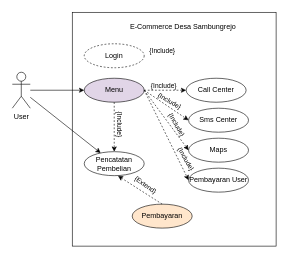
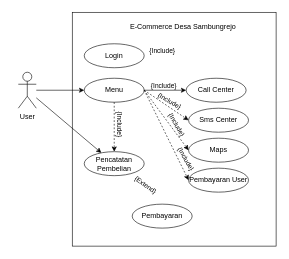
- <mxCell id="5" value="Login" style="ellipse;whiteSpace=wrap;html=1;dashed=1;" vertex="1" parent="1"><mxGeometry x="140" y="72.5" width="100" height="40" as="geometry" /></mxCell>
+ <mxCell id="5" value="Login" style="ellipse;whiteSpace=wrap;html=1;" vertex="1" parent="1"><mxGeometry x="140" y="72.5" width="100" height="40" as="geometry" /></mxCell>
- <mxCell id="2" value="User" style="shape=umlActor;verticalLabelPosition=bottom;verticalAlign=top;html=1;outlineConnect=0;" vertex="1" parent="1"><mxGeometry x="20" y="120" width="30" height="60" as="geometry" /></mxCell>
+ <mxCell id="2" value="User" style="shape=umlActor;verticalLabelPosition=bottom;verticalAlign=top;html=1;outlineConnect=0;" vertex="1" parent="1"><mxGeometry x="30" y="120" width="30" height="60" as="geometry" /></mxCell>
- <mxCell id="7" value="Menu" style="ellipse;whiteSpace=wrap;html=1;fillColor=#e1d5e7;" vertex="1" parent="1"><mxGeometry x="140" y="130" width="100" height="40" as="geometry" /></mxCell>
+ <mxCell id="7" value="Menu" style="ellipse;whiteSpace=wrap;html=1;" vertex="1" parent="1"><mxGeometry x="140" y="130" width="100" height="40" as="geometry" /></mxCell>
- <mxCell id="15" value="" style="endArrow=classic;html=1;rounded=0;dashed=1;fontSize=11;exitX=1;exitY=0.5;exitDx=0;exitDy=0;entryX=0;entryY=0.5;entryDx=0;entryDy=0;" edge="1" parent="1" source="7" target="14"><mxGeometry width="50" height="50" relative="1" as="geometry"><mxPoint x="250" y="190" as="sourcePoint" /><mxPoint x="300" y="140" as="targetPoint" /></mxGeometry></mxCell>
+ <mxCell id="15" value="" style="endArrow=classic;html=1;rounded=0;dashed=0;fontSize=11;exitX=1;exitY=0.5;exitDx=0;exitDy=0;entryX=0;entryY=0.5;entryDx=0;entryDy=0;" edge="1" parent="1" source="7" target="14"><mxGeometry width="50" height="50" relative="1" as="geometry"><mxPoint x="250" y="190" as="sourcePoint" /><mxPoint x="300" y="140" as="targetPoint" /></mxGeometry></mxCell>
- <mxCell id="12" value="" style="endArrow=classic;html=1;rounded=0;fontSize=11;entryX=0.563;entryY=1.008;entryDx=0;entryDy=0;dashed=1;entryPerimeter=0;exitX=0.5;exitY=0;exitDx=0;exitDy=0;" edge="1" parent="1" source="8" target="9"><mxGeometry width="50" height="50" relative="1" as="geometry"><mxPoint x="230" y="250" as="sourcePoint" /><mxPoint x="290" y="210" as="targetPoint" /></mxGeometry></mxCell>
- <mxCell id="8" value="Pembayaran" style="ellipse;whiteSpace=wrap;html=1;fillColor=#ffe6cc;" vertex="1" parent="1"><mxGeometry x="220" y="340" width="100" height="40" as="geometry" /></mxCell>
+ <mxCell id="8" value="Pembayaran" style="ellipse;whiteSpace=wrap;html=1;" vertex="1" parent="1"><mxGeometry x="220" y="340" width="100" height="40" as="geometry" /></mxCell>
